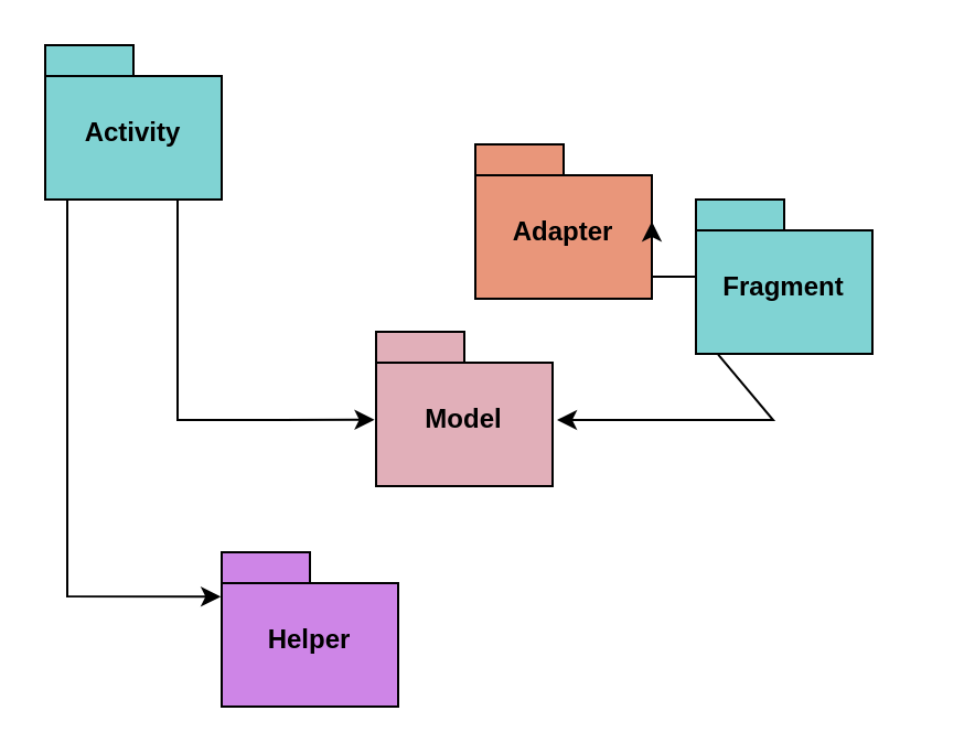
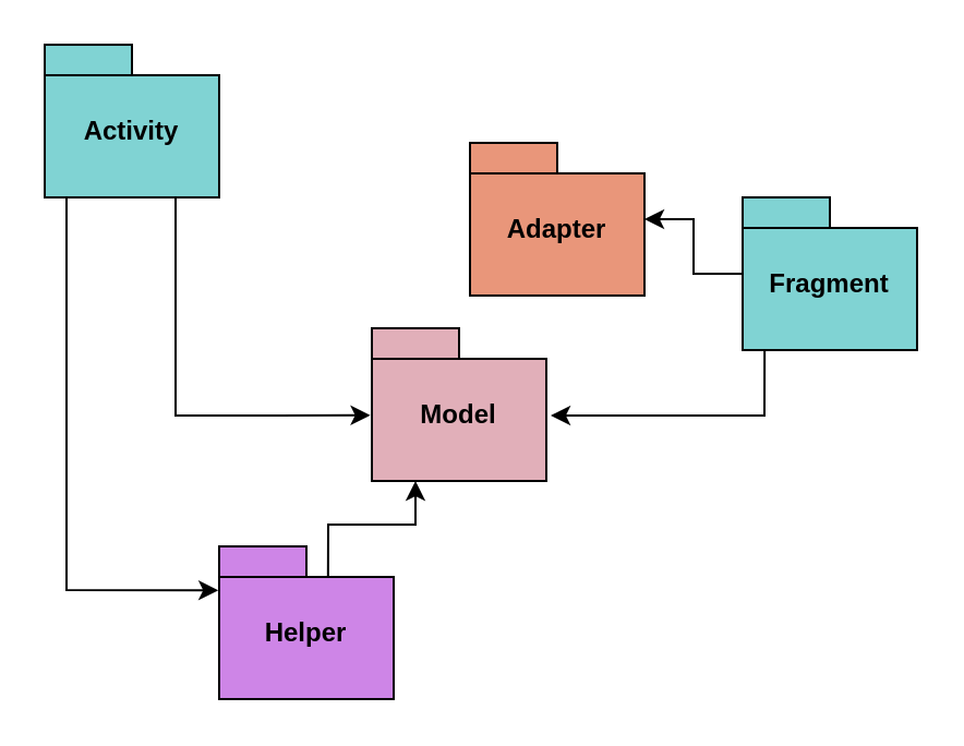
- <mxCell id="5" value="Fragment" style="shape=folder;fontStyle=1;spacingTop=10;tabWidth=40;tabHeight=14;tabPosition=left;html=1;whiteSpace=wrap;fillColor=#80d3d3;" vertex="1" parent="1"><mxGeometry x="315" y="90" width="80" height="70" as="geometry" /></mxCell>
+ <mxCell id="5" value="Fragment" style="shape=folder;fontStyle=1;spacingTop=10;tabWidth=40;tabHeight=14;tabPosition=left;html=1;whiteSpace=wrap;fillColor=#80d3d3;" vertex="1" parent="1"><mxGeometry x="340" y="90" width="80" height="70" as="geometry" /></mxCell>
+ <mxCell id="11" value="" style="endArrow=classic;html=1;rounded=0;exitX=0.624;exitY=0.193;exitDx=0;exitDy=0;exitPerimeter=0;entryX=0.25;entryY=1;entryDx=0;entryDy=0;entryPerimeter=0;" edge="1" parent="1" source="7" target="6"><mxGeometry width="50" height="50" relative="1" as="geometry"><mxPoint x="230" y="280" as="sourcePoint" /><mxPoint x="280" y="230" as="targetPoint" /><Array as="points"><mxPoint x="150" y="240" /><mxPoint x="190" y="240" /></Array></mxGeometry></mxCell>
